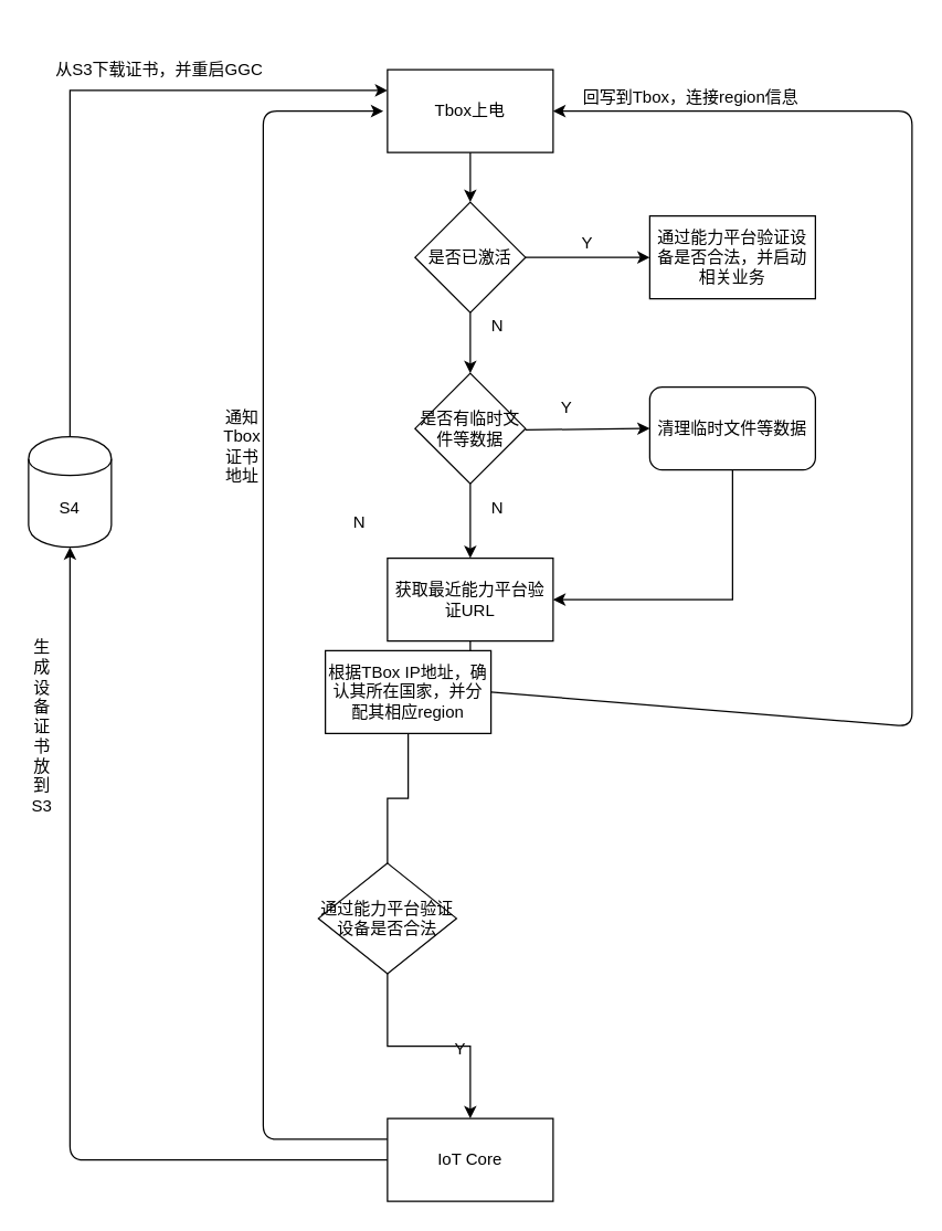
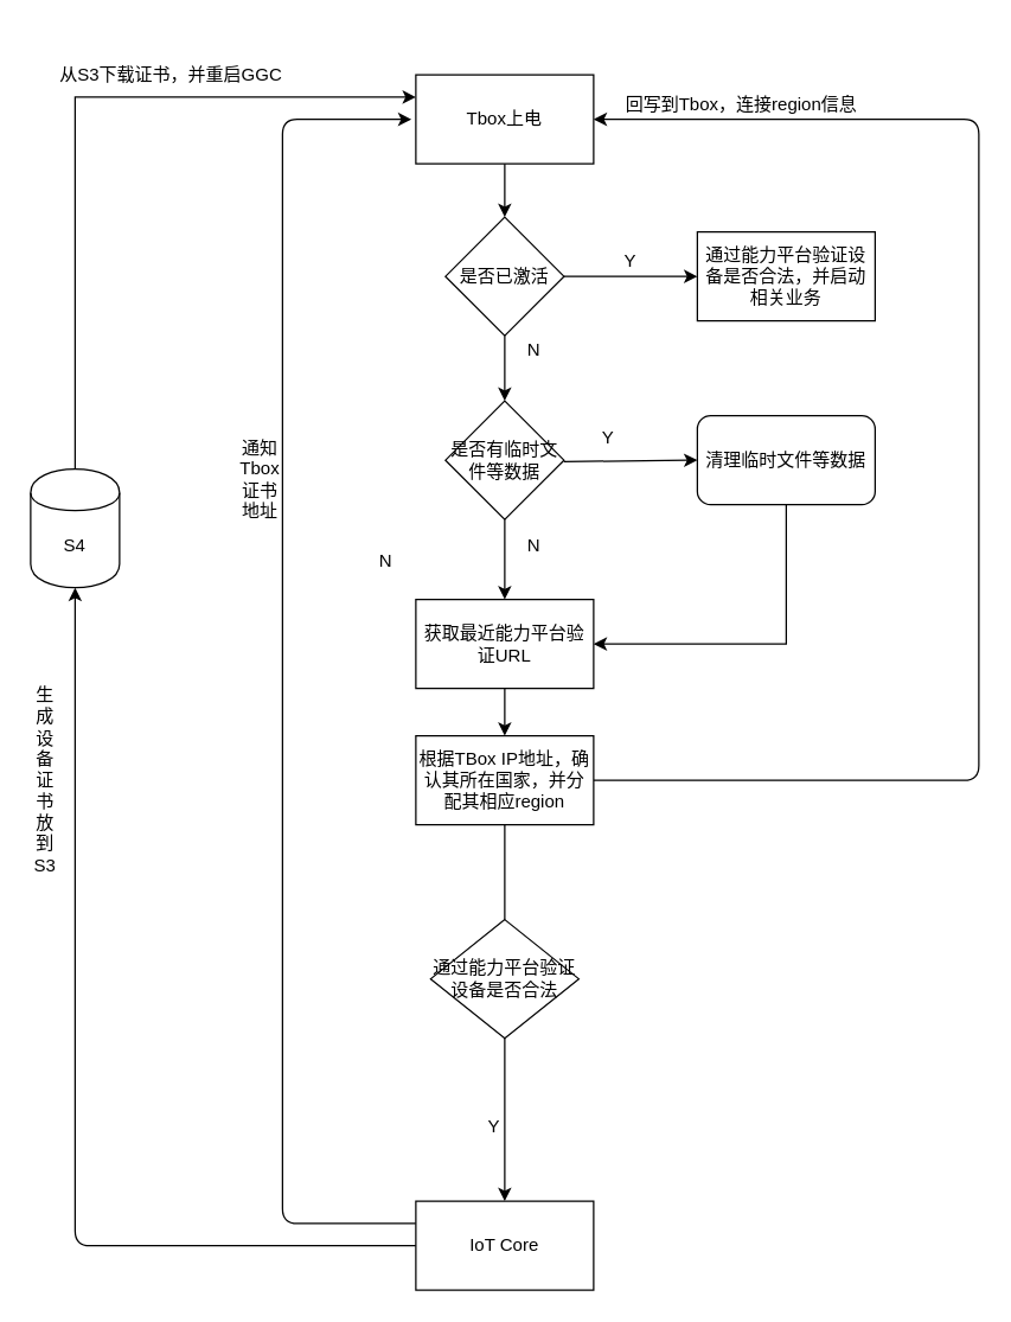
- <mxCell id="29" value="根据TBox IP地址，确认其所在国家，并分配其相应region" style="rounded=0;whiteSpace=wrap;html=1;" parent="1" vertex="1"><mxGeometry x="235" y="471" width="120" height="60" as="geometry" /></mxCell>
+ <mxCell id="29" value="根据TBox IP地址，确认其所在国家，并分配其相应region" style="rounded=0;whiteSpace=wrap;html=1;" parent="1" vertex="1"><mxGeometry x="280" y="496" width="120" height="60" as="geometry" /></mxCell>
- <mxCell id="31" value="通过能力平台验证设备是否合法" style="rhombus;whiteSpace=wrap;html=1;" parent="1" vertex="1"><mxGeometry x="230" y="625" width="100" height="80" as="geometry" /></mxCell>
+ <mxCell id="31" value="通过能力平台验证设备是否合法" style="rhombus;whiteSpace=wrap;html=1;" parent="1" vertex="1"><mxGeometry x="290" y="620" width="100" height="80" as="geometry" /></mxCell>
